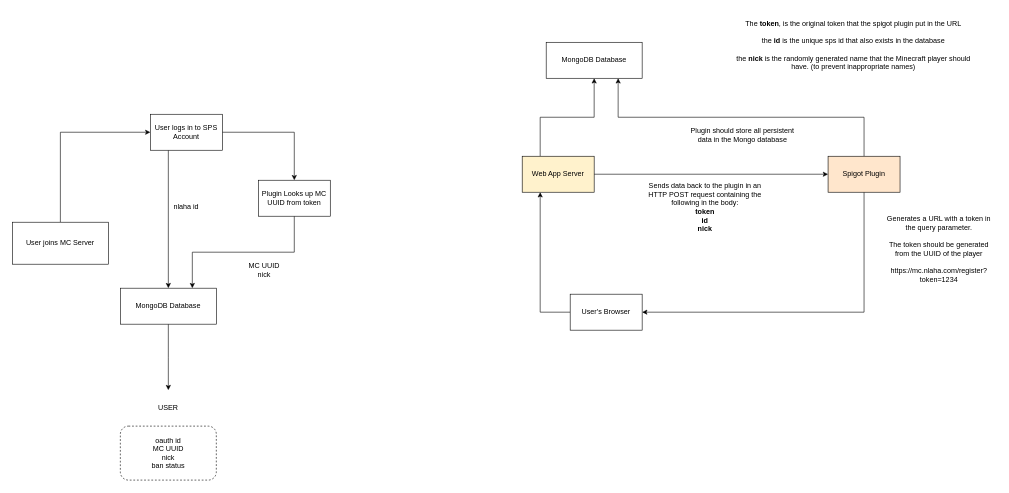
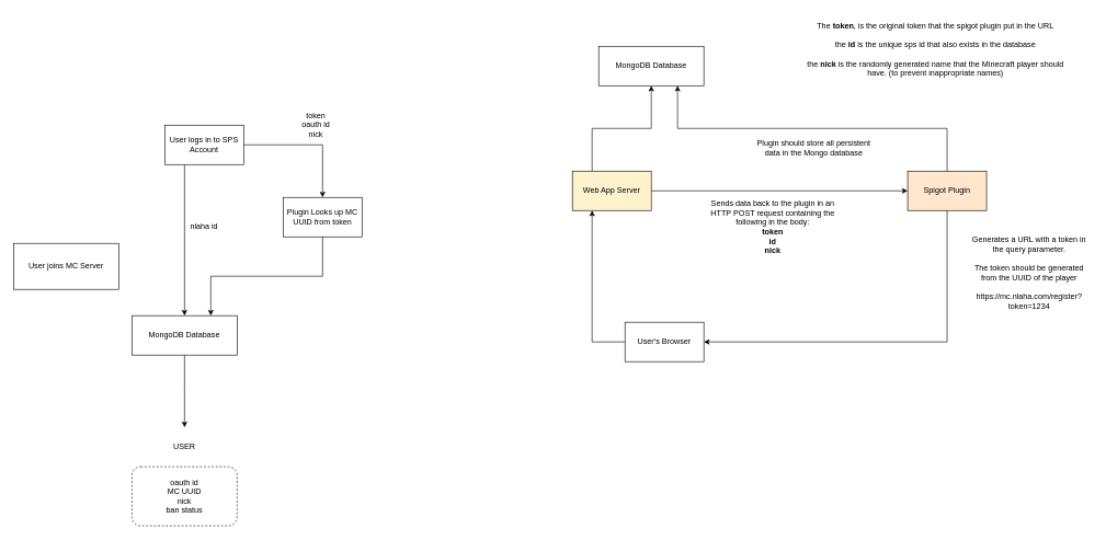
+ <mxCell id="25" value="token&lt;br&gt;oauth id&lt;br&gt;nick" style="text;html=1;strokeColor=none;fillColor=none;align=center;verticalAlign=middle;whiteSpace=wrap;rounded=0;" vertex="1" parent="1"><mxGeometry x="440" y="170" width="80" height="40" as="geometry" /></mxCell>
- <mxCell id="15" style="edgeStyle=orthogonalEdgeStyle;rounded=0;orthogonalLoop=1;jettySize=auto;html=1;exitX=0.5;exitY=0;exitDx=0;exitDy=0;entryX=0;entryY=0.5;entryDx=0;entryDy=0;" edge="1" parent="1" source="16" target="19"><mxGeometry relative="1" as="geometry" /></mxCell>
- <mxCell id="26" value="MC UUID&lt;br&gt;nick" style="text;html=1;strokeColor=none;fillColor=none;align=center;verticalAlign=middle;whiteSpace=wrap;rounded=0;" vertex="1" parent="1"><mxGeometry x="400" y="430" width="80" height="40" as="geometry" /></mxCell>
